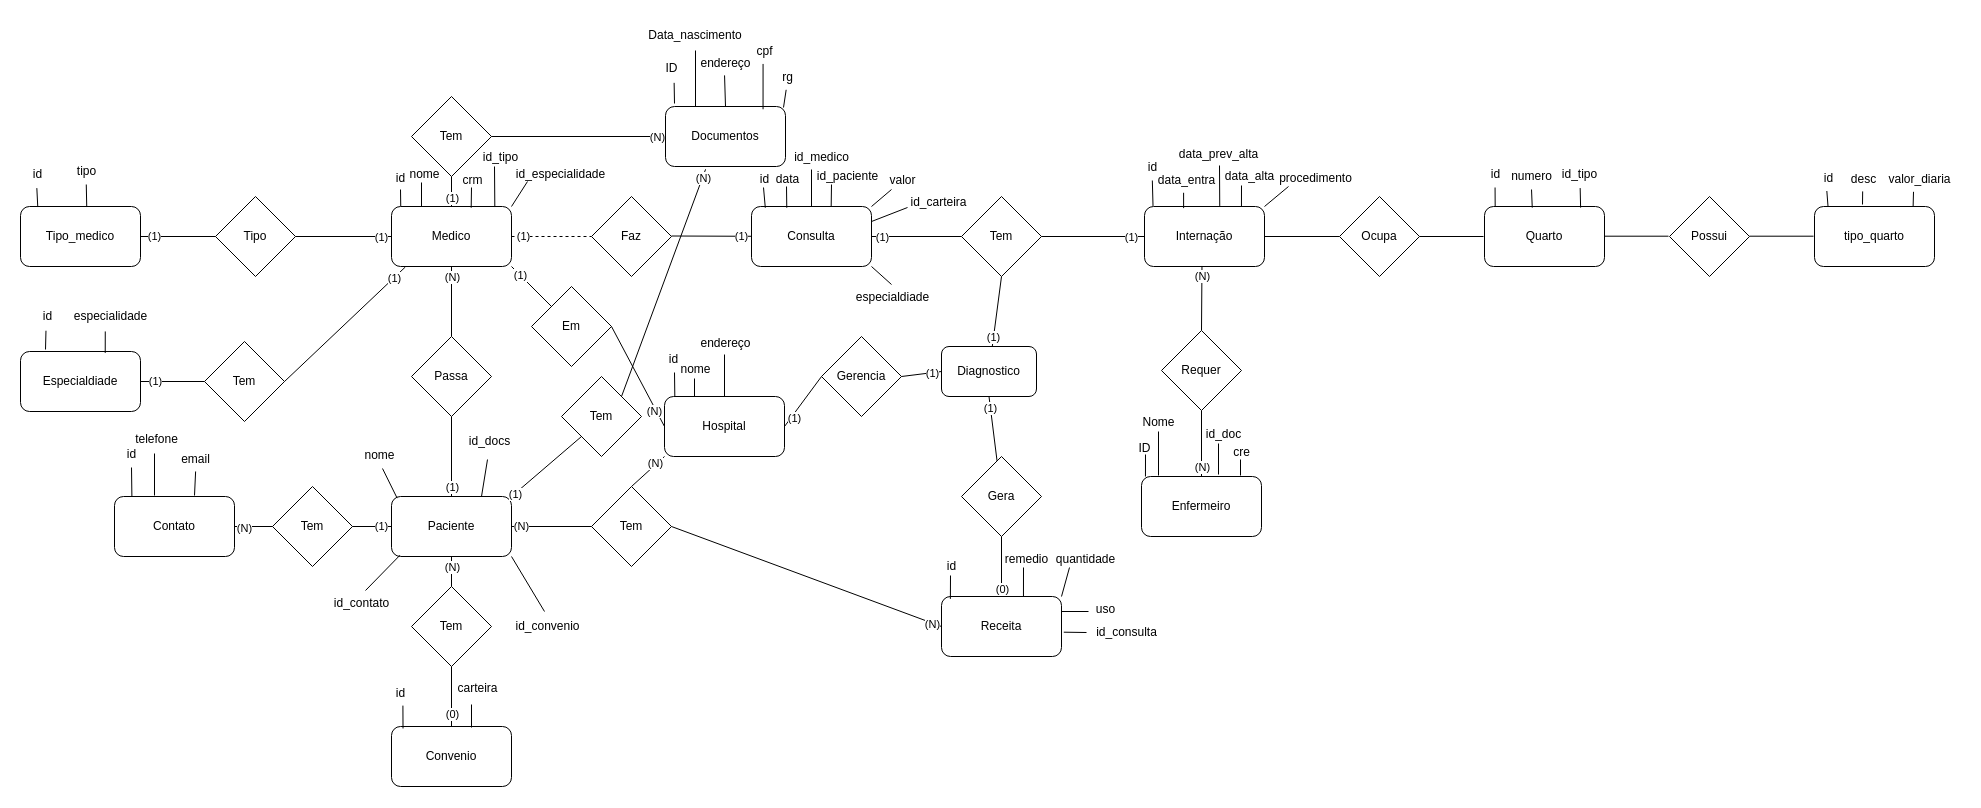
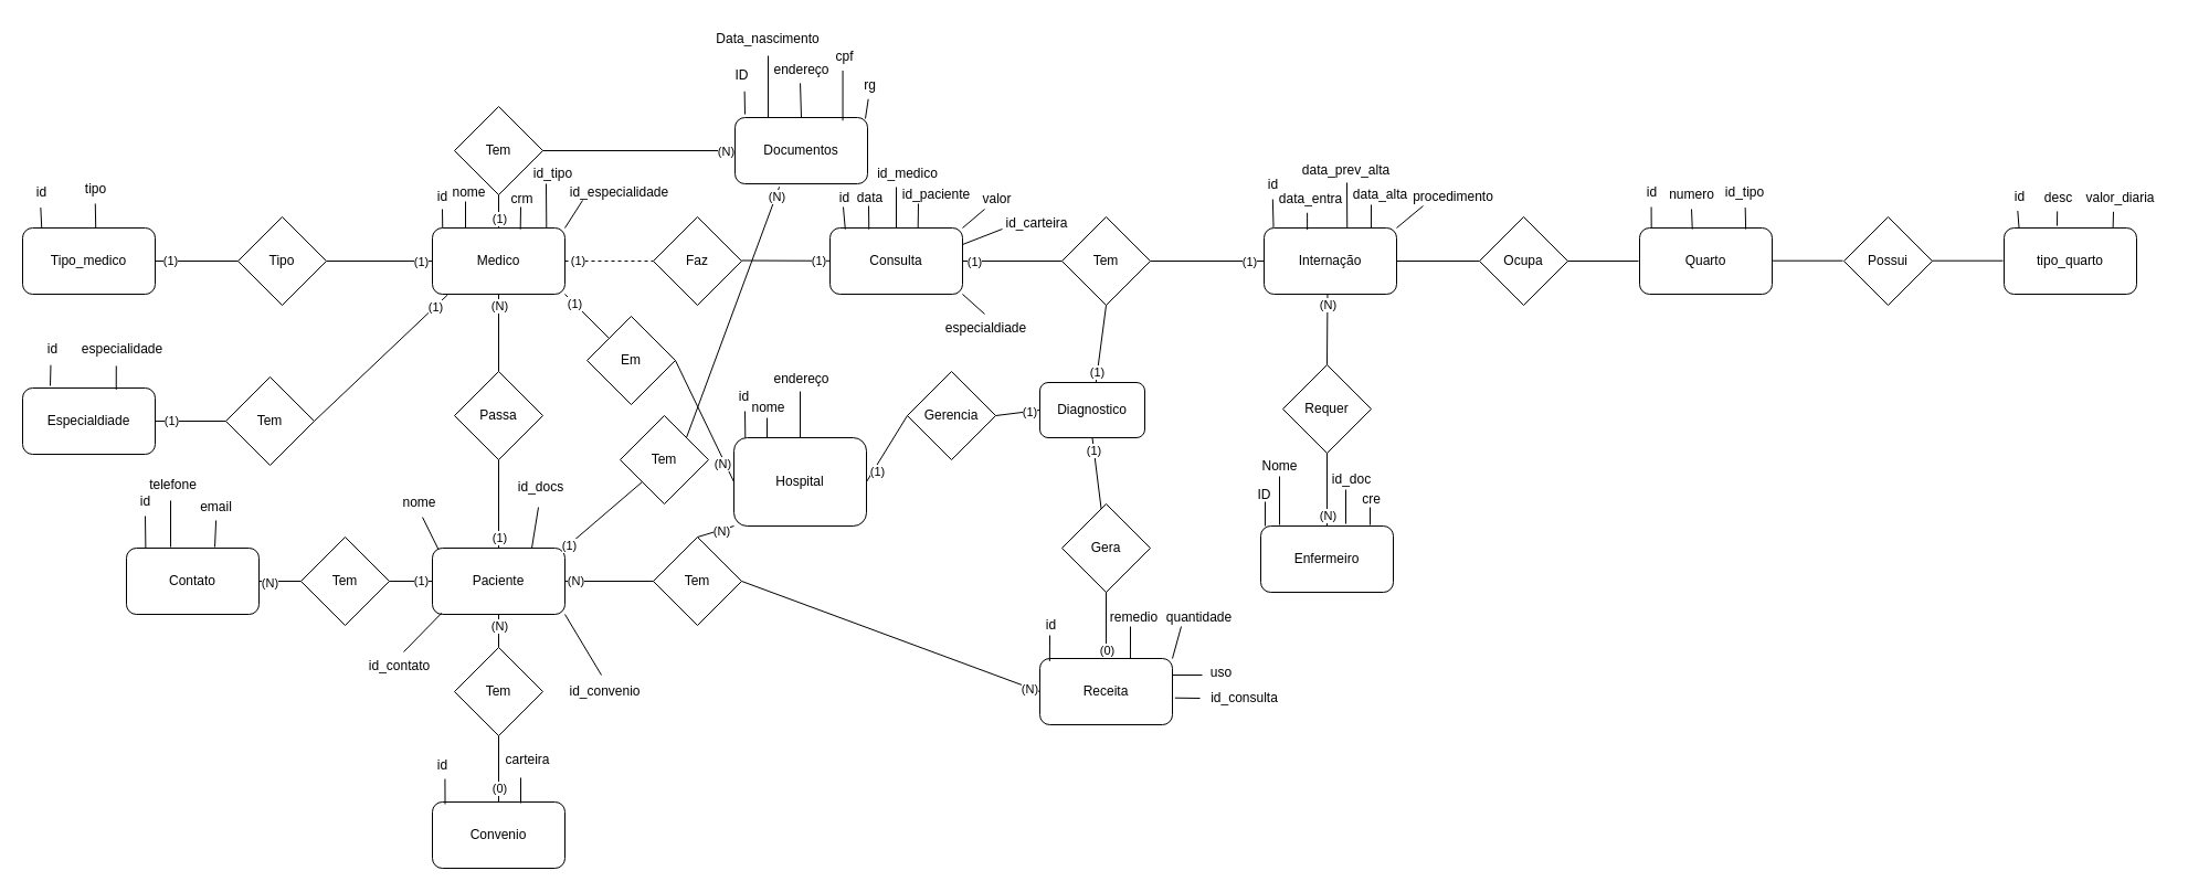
- <mxCell id="24" value="Hospital" style="rounded=1;whiteSpace=wrap;html=1;" vertex="1" parent="1"><mxGeometry x="664" y="396" width="120" height="60" as="geometry" /></mxCell>
+ <mxCell id="24" value="Hospital" style="rounded=1;whiteSpace=wrap;html=1;" vertex="1" parent="1"><mxGeometry x="664" y="396" width="120" height="80" as="geometry" /></mxCell>
